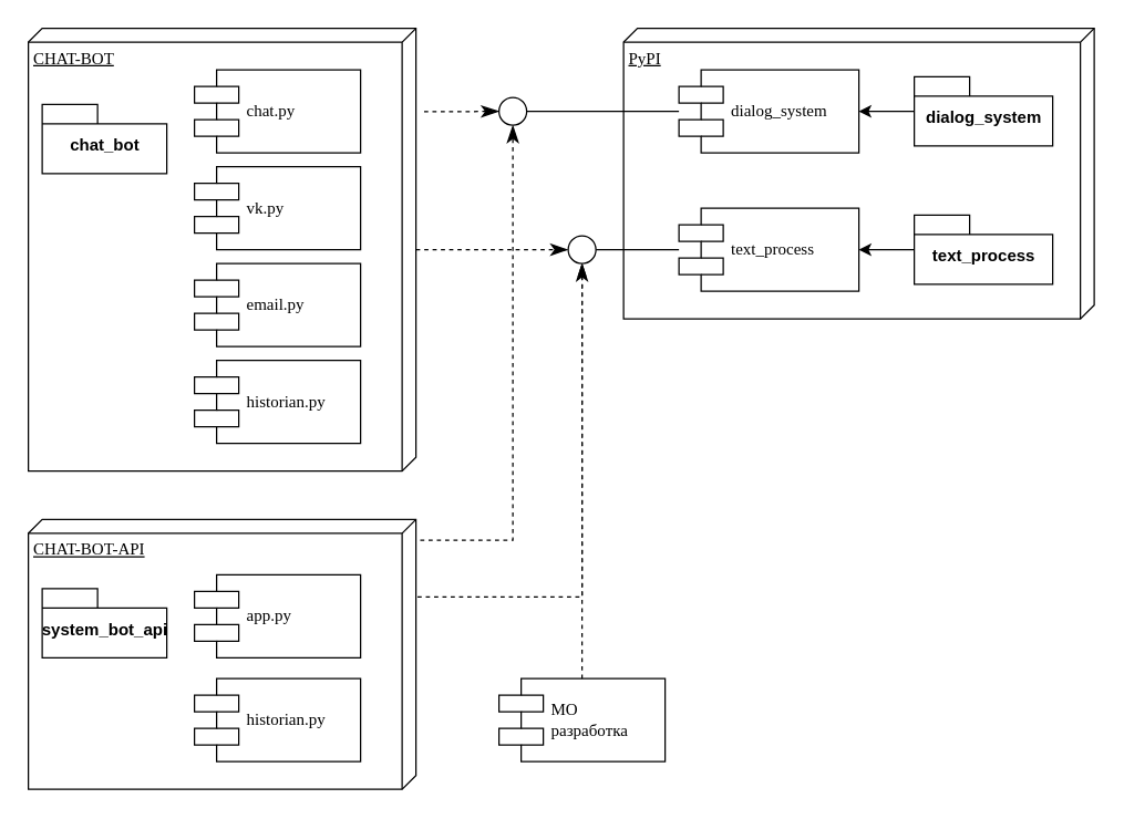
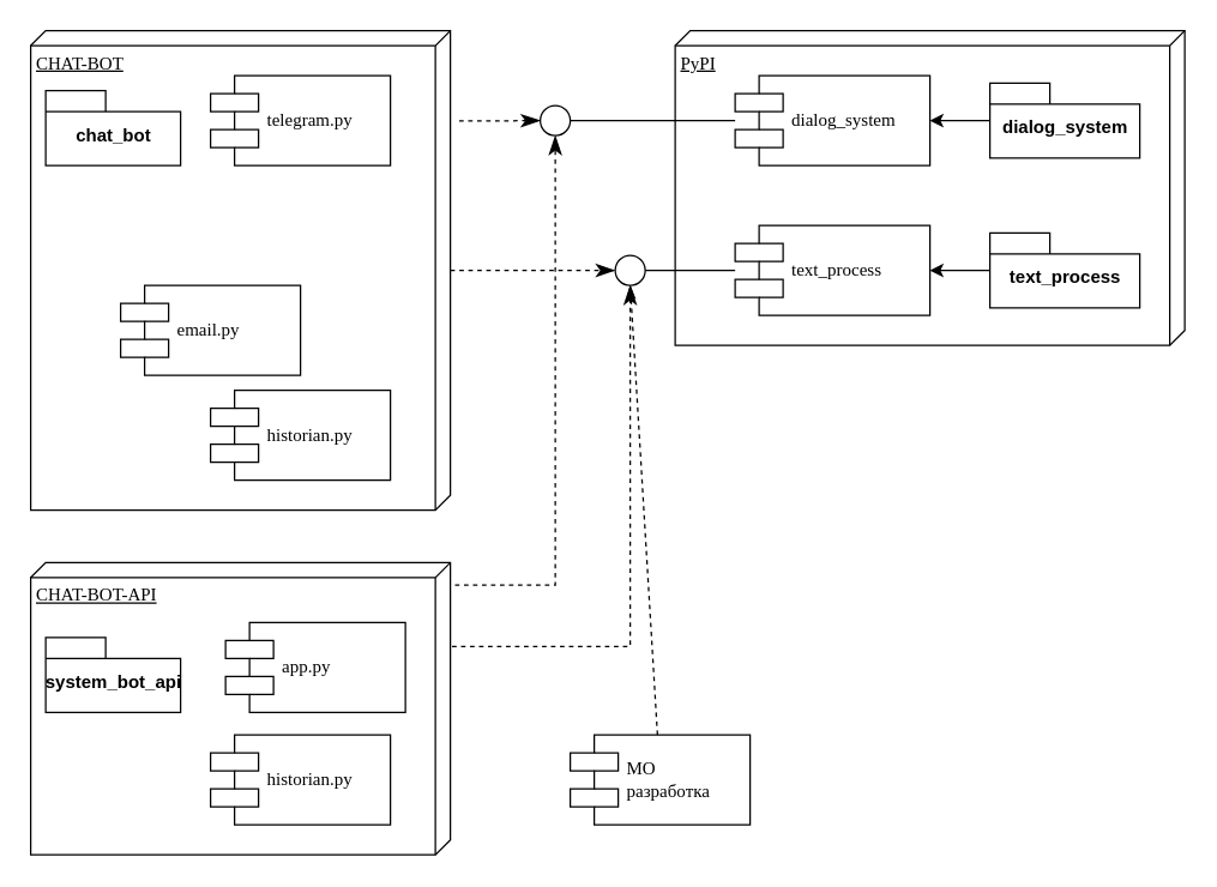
- <mxCell id="9" value="chat.py" style="shape=component;align=left;spacingLeft=36;rounded=0;shadow=0;comic=0;labelBackgroundColor=none;strokeWidth=1;fontFamily=Verdana;fontSize=12;html=1;" parent="1" vertex="1"><mxGeometry x="140" y="50" width="120" height="60" as="geometry" /></mxCell>
+ <mxCell id="9" value="telegram.py" style="shape=component;align=left;spacingLeft=36;rounded=0;shadow=0;comic=0;labelBackgroundColor=none;strokeWidth=1;fontFamily=Verdana;fontSize=12;html=1;" parent="1" vertex="1"><mxGeometry x="140" y="50" width="120" height="60" as="geometry" /></mxCell>
- <mxCell id="22" value="chat_bot" style="shape=folder;fontStyle=1;spacingTop=10;tabWidth=40;tabHeight=14;tabPosition=left;html=1;" vertex="1" parent="1"><mxGeometry x="30" y="75" width="90" height="50" as="geometry" /></mxCell>
+ <mxCell id="22" value="chat_bot" style="shape=folder;fontStyle=1;spacingTop=10;tabWidth=40;tabHeight=14;tabPosition=left;html=1;" vertex="1" parent="1"><mxGeometry x="30" y="60" width="90" height="50" as="geometry" /></mxCell>
- <mxCell id="24" value="vk.py" style="shape=component;align=left;spacingLeft=36;rounded=0;shadow=0;comic=0;labelBackgroundColor=none;strokeWidth=1;fontFamily=Verdana;fontSize=12;html=1;" vertex="1" parent="1"><mxGeometry x="140" y="120" width="120" height="60" as="geometry" /></mxCell>
- <mxCell id="25" value="email.py" style="shape=component;align=left;spacingLeft=36;rounded=0;shadow=0;comic=0;labelBackgroundColor=none;strokeWidth=1;fontFamily=Verdana;fontSize=12;html=1;" vertex="1" parent="1"><mxGeometry x="140" y="190" width="120" height="60" as="geometry" /></mxCell>
+ <mxCell id="25" value="email.py" style="shape=component;align=left;spacingLeft=36;rounded=0;shadow=0;comic=0;labelBackgroundColor=none;strokeWidth=1;fontFamily=Verdana;fontSize=12;html=1;" vertex="1" parent="1"><mxGeometry x="80" y="190" width="120" height="60" as="geometry" /></mxCell>
- <mxCell id="28" value="app.py" style="shape=component;align=left;spacingLeft=36;rounded=0;shadow=0;comic=0;labelBackgroundColor=none;strokeWidth=1;fontFamily=Verdana;fontSize=12;html=1;" vertex="1" parent="1"><mxGeometry x="140" y="415" width="120" height="60" as="geometry" /></mxCell>
+ <mxCell id="28" value="app.py" style="shape=component;align=left;spacingLeft=36;rounded=0;shadow=0;comic=0;labelBackgroundColor=none;strokeWidth=1;fontFamily=Verdana;fontSize=12;html=1;" vertex="1" parent="1"><mxGeometry x="150" y="415" width="120" height="60" as="geometry" /></mxCell>
- <mxCell id="14" value="&lt;div&gt;МО &lt;br&gt;&lt;/div&gt;&lt;div&gt;разработка&lt;/div&gt;" style="shape=component;align=left;spacingLeft=36;rounded=0;shadow=0;comic=0;labelBackgroundColor=none;strokeWidth=1;fontFamily=Verdana;fontSize=12;html=1;" parent="1" vertex="1"><mxGeometry x="360" y="490" width="120" height="60" as="geometry" /></mxCell>
+ <mxCell id="14" value="&lt;div&gt;МО &lt;br&gt;&lt;/div&gt;&lt;div&gt;разработка&lt;/div&gt;" style="shape=component;align=left;spacingLeft=36;rounded=0;shadow=0;comic=0;labelBackgroundColor=none;strokeWidth=1;fontFamily=Verdana;fontSize=12;html=1;" parent="1" vertex="1"><mxGeometry x="380" y="490" width="120" height="60" as="geometry" /></mxCell>
